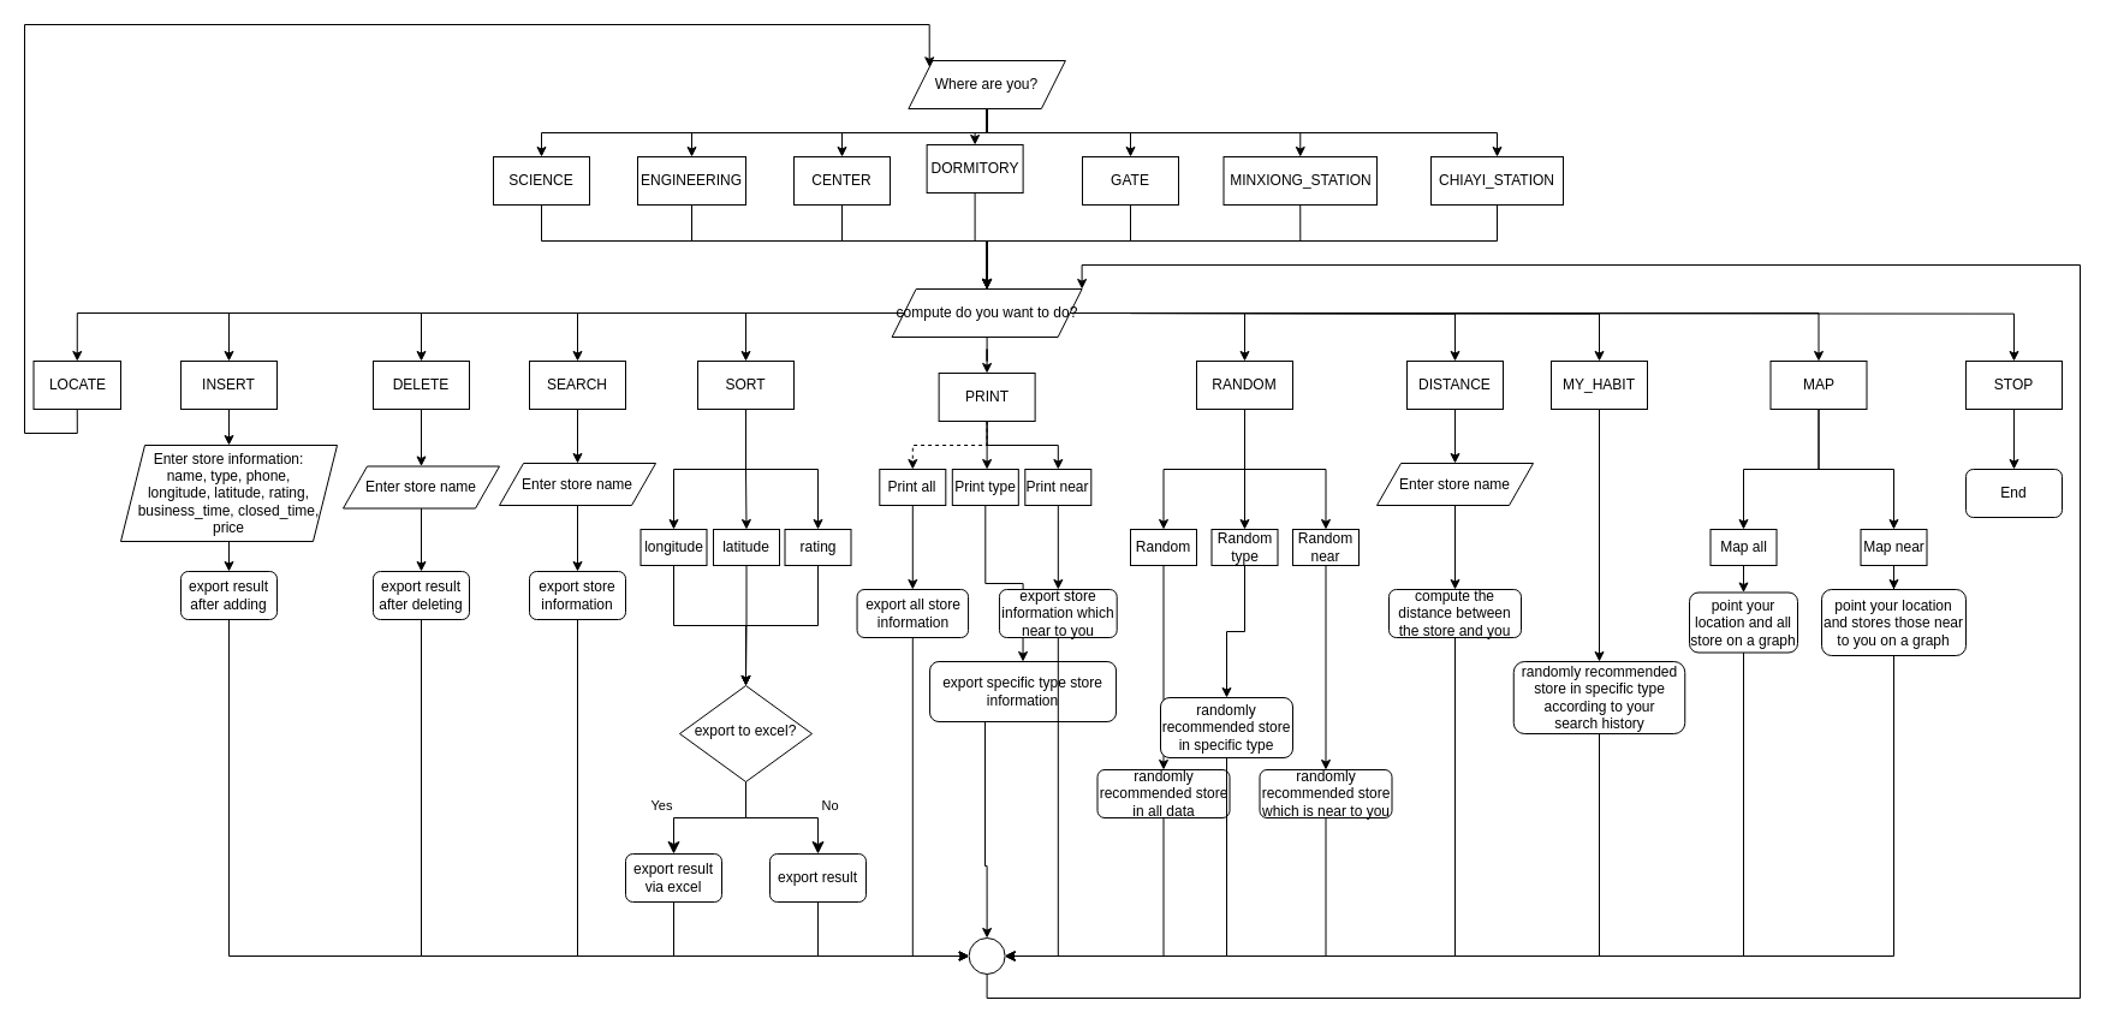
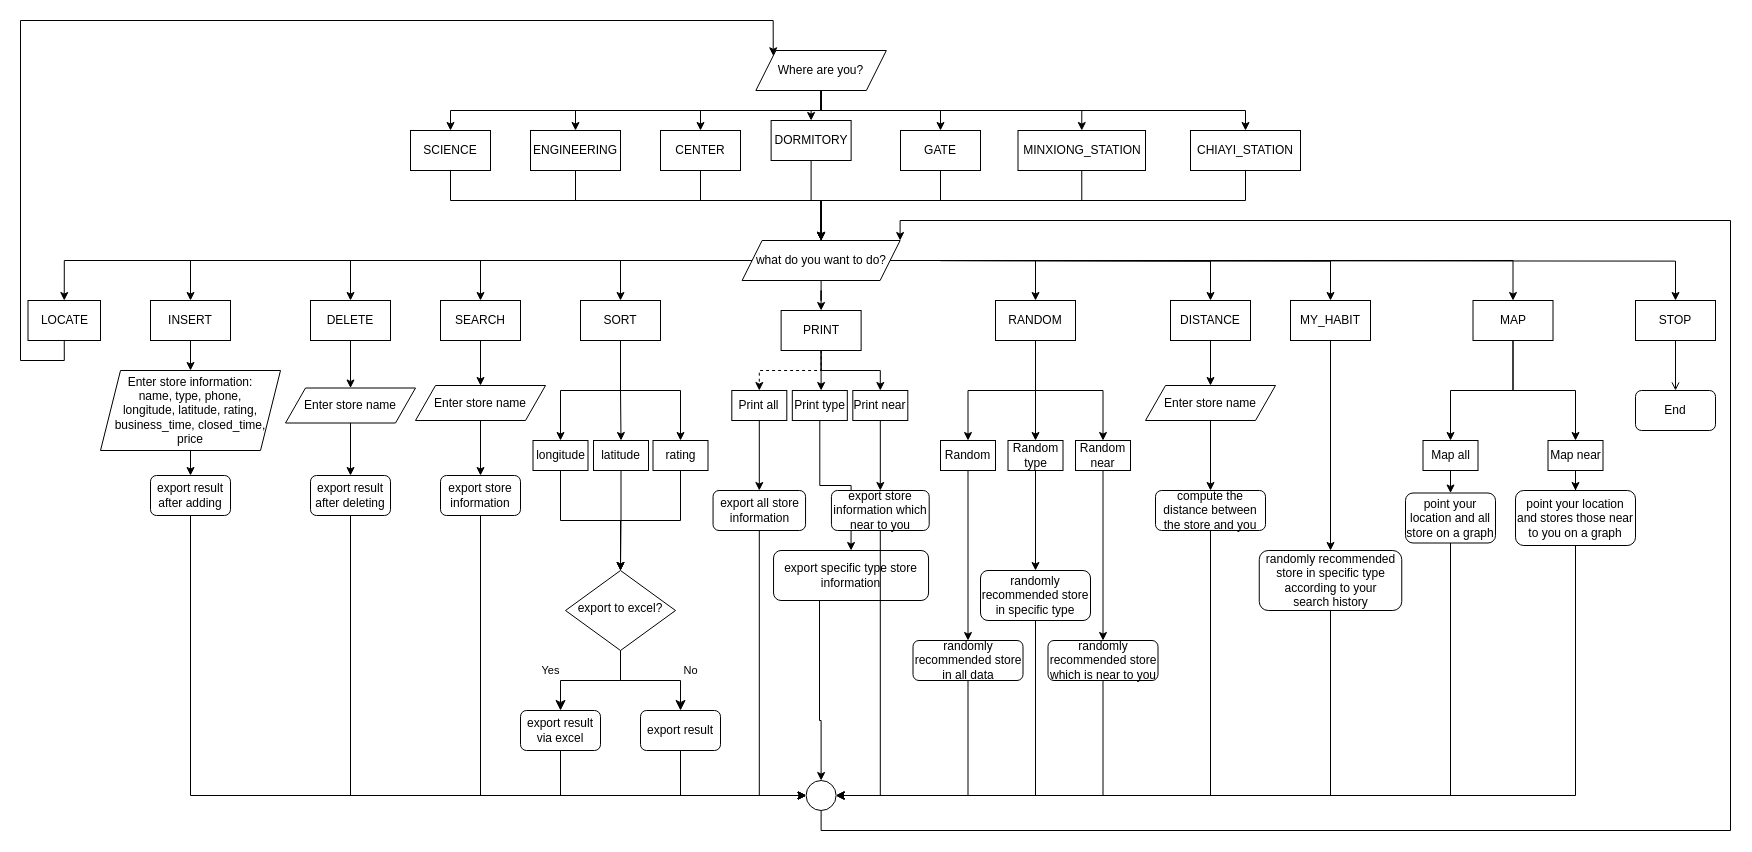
- <mxCell id="21" value="compute do you want to do?" style="shape=parallelogram;perimeter=parallelogramPerimeter;whiteSpace=wrap;html=1;fixedSize=1;rounded=0;" parent="1" vertex="1"><mxGeometry x="741.62" y="240" width="158" height="40" as="geometry" /></mxCell>
+ <mxCell id="21" value="what do you want to do?" style="shape=parallelogram;perimeter=parallelogramPerimeter;whiteSpace=wrap;html=1;fixedSize=1;rounded=0;" parent="1" vertex="1"><mxGeometry x="741.62" y="240" width="158" height="40" as="geometry" /></mxCell>
- <mxCell id="46" style="edgeStyle=orthogonalEdgeStyle;rounded=0;orthogonalLoop=1;jettySize=auto;html=1;entryX=0.5;entryY=0;entryDx=0;entryDy=0;endArrow=classic;endFill=1;" parent="1" source="47" target="71" edge="1"><mxGeometry relative="1" as="geometry" /></mxCell>
+ <mxCell id="46" style="edgeStyle=orthogonalEdgeStyle;rounded=0;orthogonalLoop=1;jettySize=auto;html=1;entryX=0.5;entryY=0;entryDx=0;entryDy=0;endArrow=open;endFill=1;" parent="1" source="47" target="71" edge="1"><mxGeometry relative="1" as="geometry" /></mxCell>
- <mxCell id="93" value="randomly recommended store in specific type" style="rounded=1;whiteSpace=wrap;html=1;fontSize=12;glass=0;strokeWidth=1;shadow=0;" parent="1" vertex="1"><mxGeometry x="965" y="580" width="110" height="50" as="geometry" /></mxCell>
+ <mxCell id="93" value="randomly recommended store in specific type" style="rounded=1;whiteSpace=wrap;html=1;fontSize=12;glass=0;strokeWidth=1;shadow=0;" parent="1" vertex="1"><mxGeometry x="980" y="570" width="110" height="50" as="geometry" /></mxCell>
